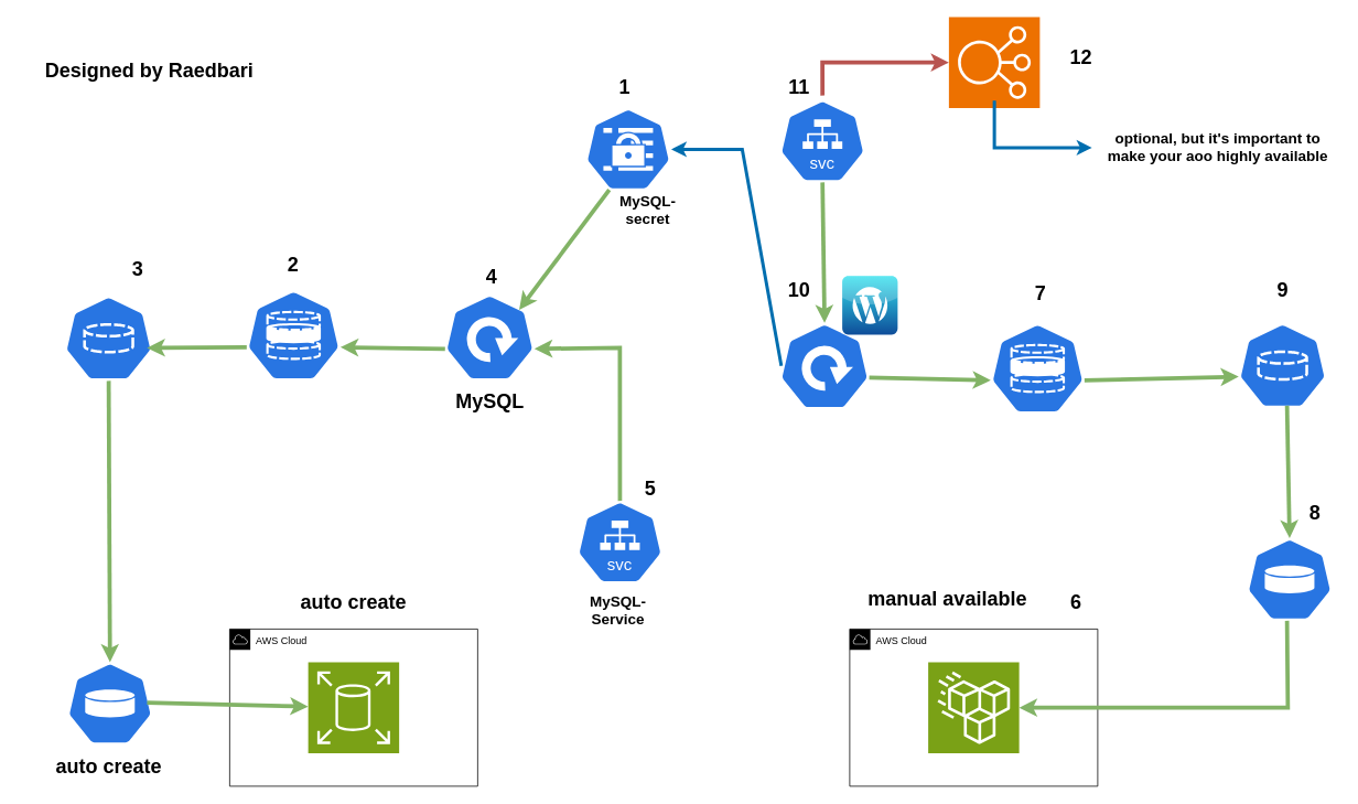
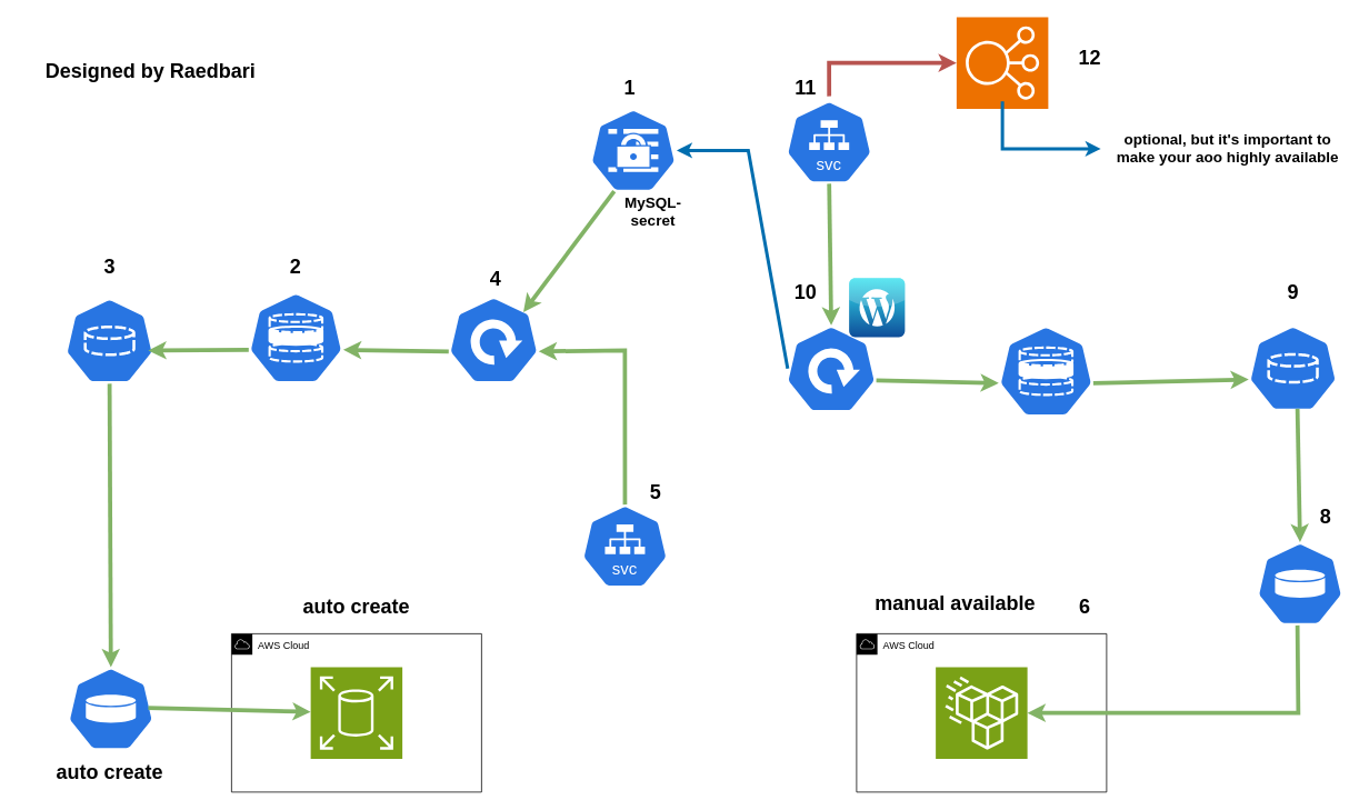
- <mxCell id="35" value="&lt;h1&gt;3&lt;/h1&gt;" style="text;html=1;align=center;verticalAlign=middle;whiteSpace=wrap;rounded=0;" parent="1" vertex="1"><mxGeometry x="135.65" y="310" width="60" height="30" as="geometry" /></mxCell>
+ <mxCell id="35" value="&lt;h1&gt;3&lt;/h1&gt;" style="text;html=1;align=center;verticalAlign=middle;whiteSpace=wrap;rounded=0;" parent="1" vertex="1"><mxGeometry x="100.65" y="305" width="60" height="30" as="geometry" /></mxCell>
- <mxCell id="40" value="&lt;h1&gt;7&lt;/h1&gt;" style="text;html=1;align=center;verticalAlign=middle;whiteSpace=wrap;rounded=0;" parent="1" vertex="1"><mxGeometry x="1228" y="339" width="60" height="30" as="geometry" /></mxCell>
- <mxCell id="50" value="&lt;h1&gt;MySQL&lt;/h1&gt;" style="text;html=1;align=center;verticalAlign=middle;whiteSpace=wrap;rounded=0;" parent="1" vertex="1"><mxGeometry x="561.58" y="470" width="60" height="30" as="geometry" /></mxCell>
- <mxCell id="52" value="&lt;h2&gt;MySQL-Service&lt;/h2&gt;" style="text;html=1;align=center;verticalAlign=middle;whiteSpace=wrap;rounded=0;" parent="1" vertex="1"><mxGeometry x="717" y="723" width="60" height="30" as="geometry" /></mxCell>
